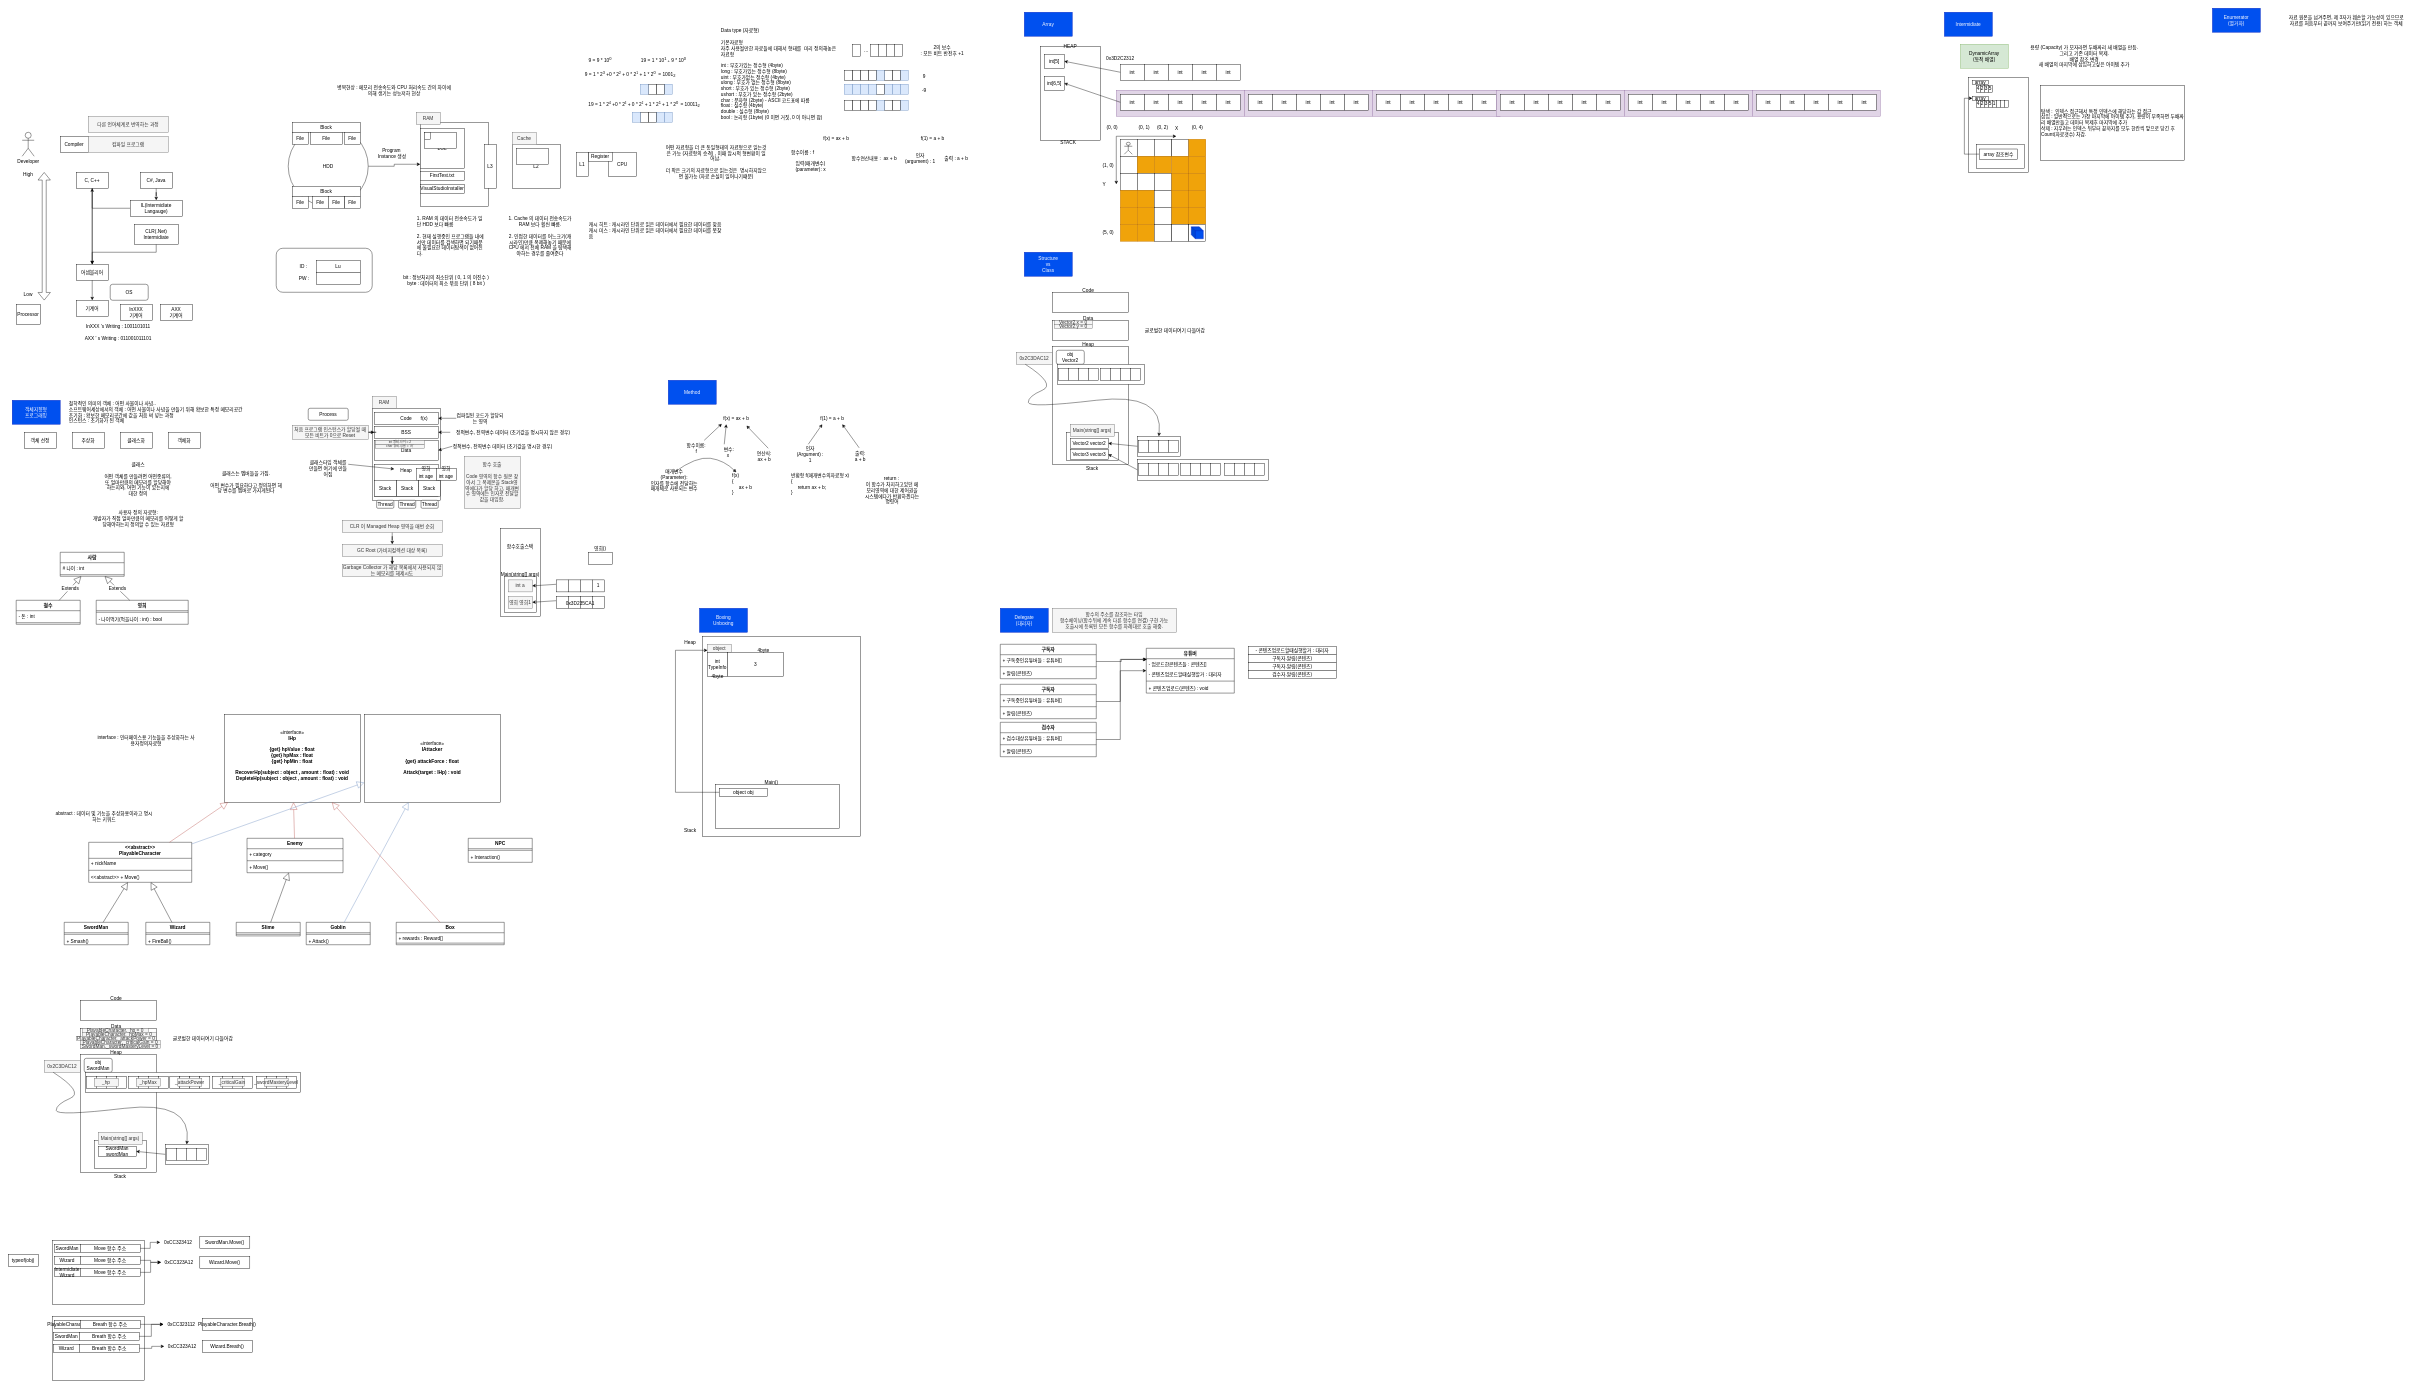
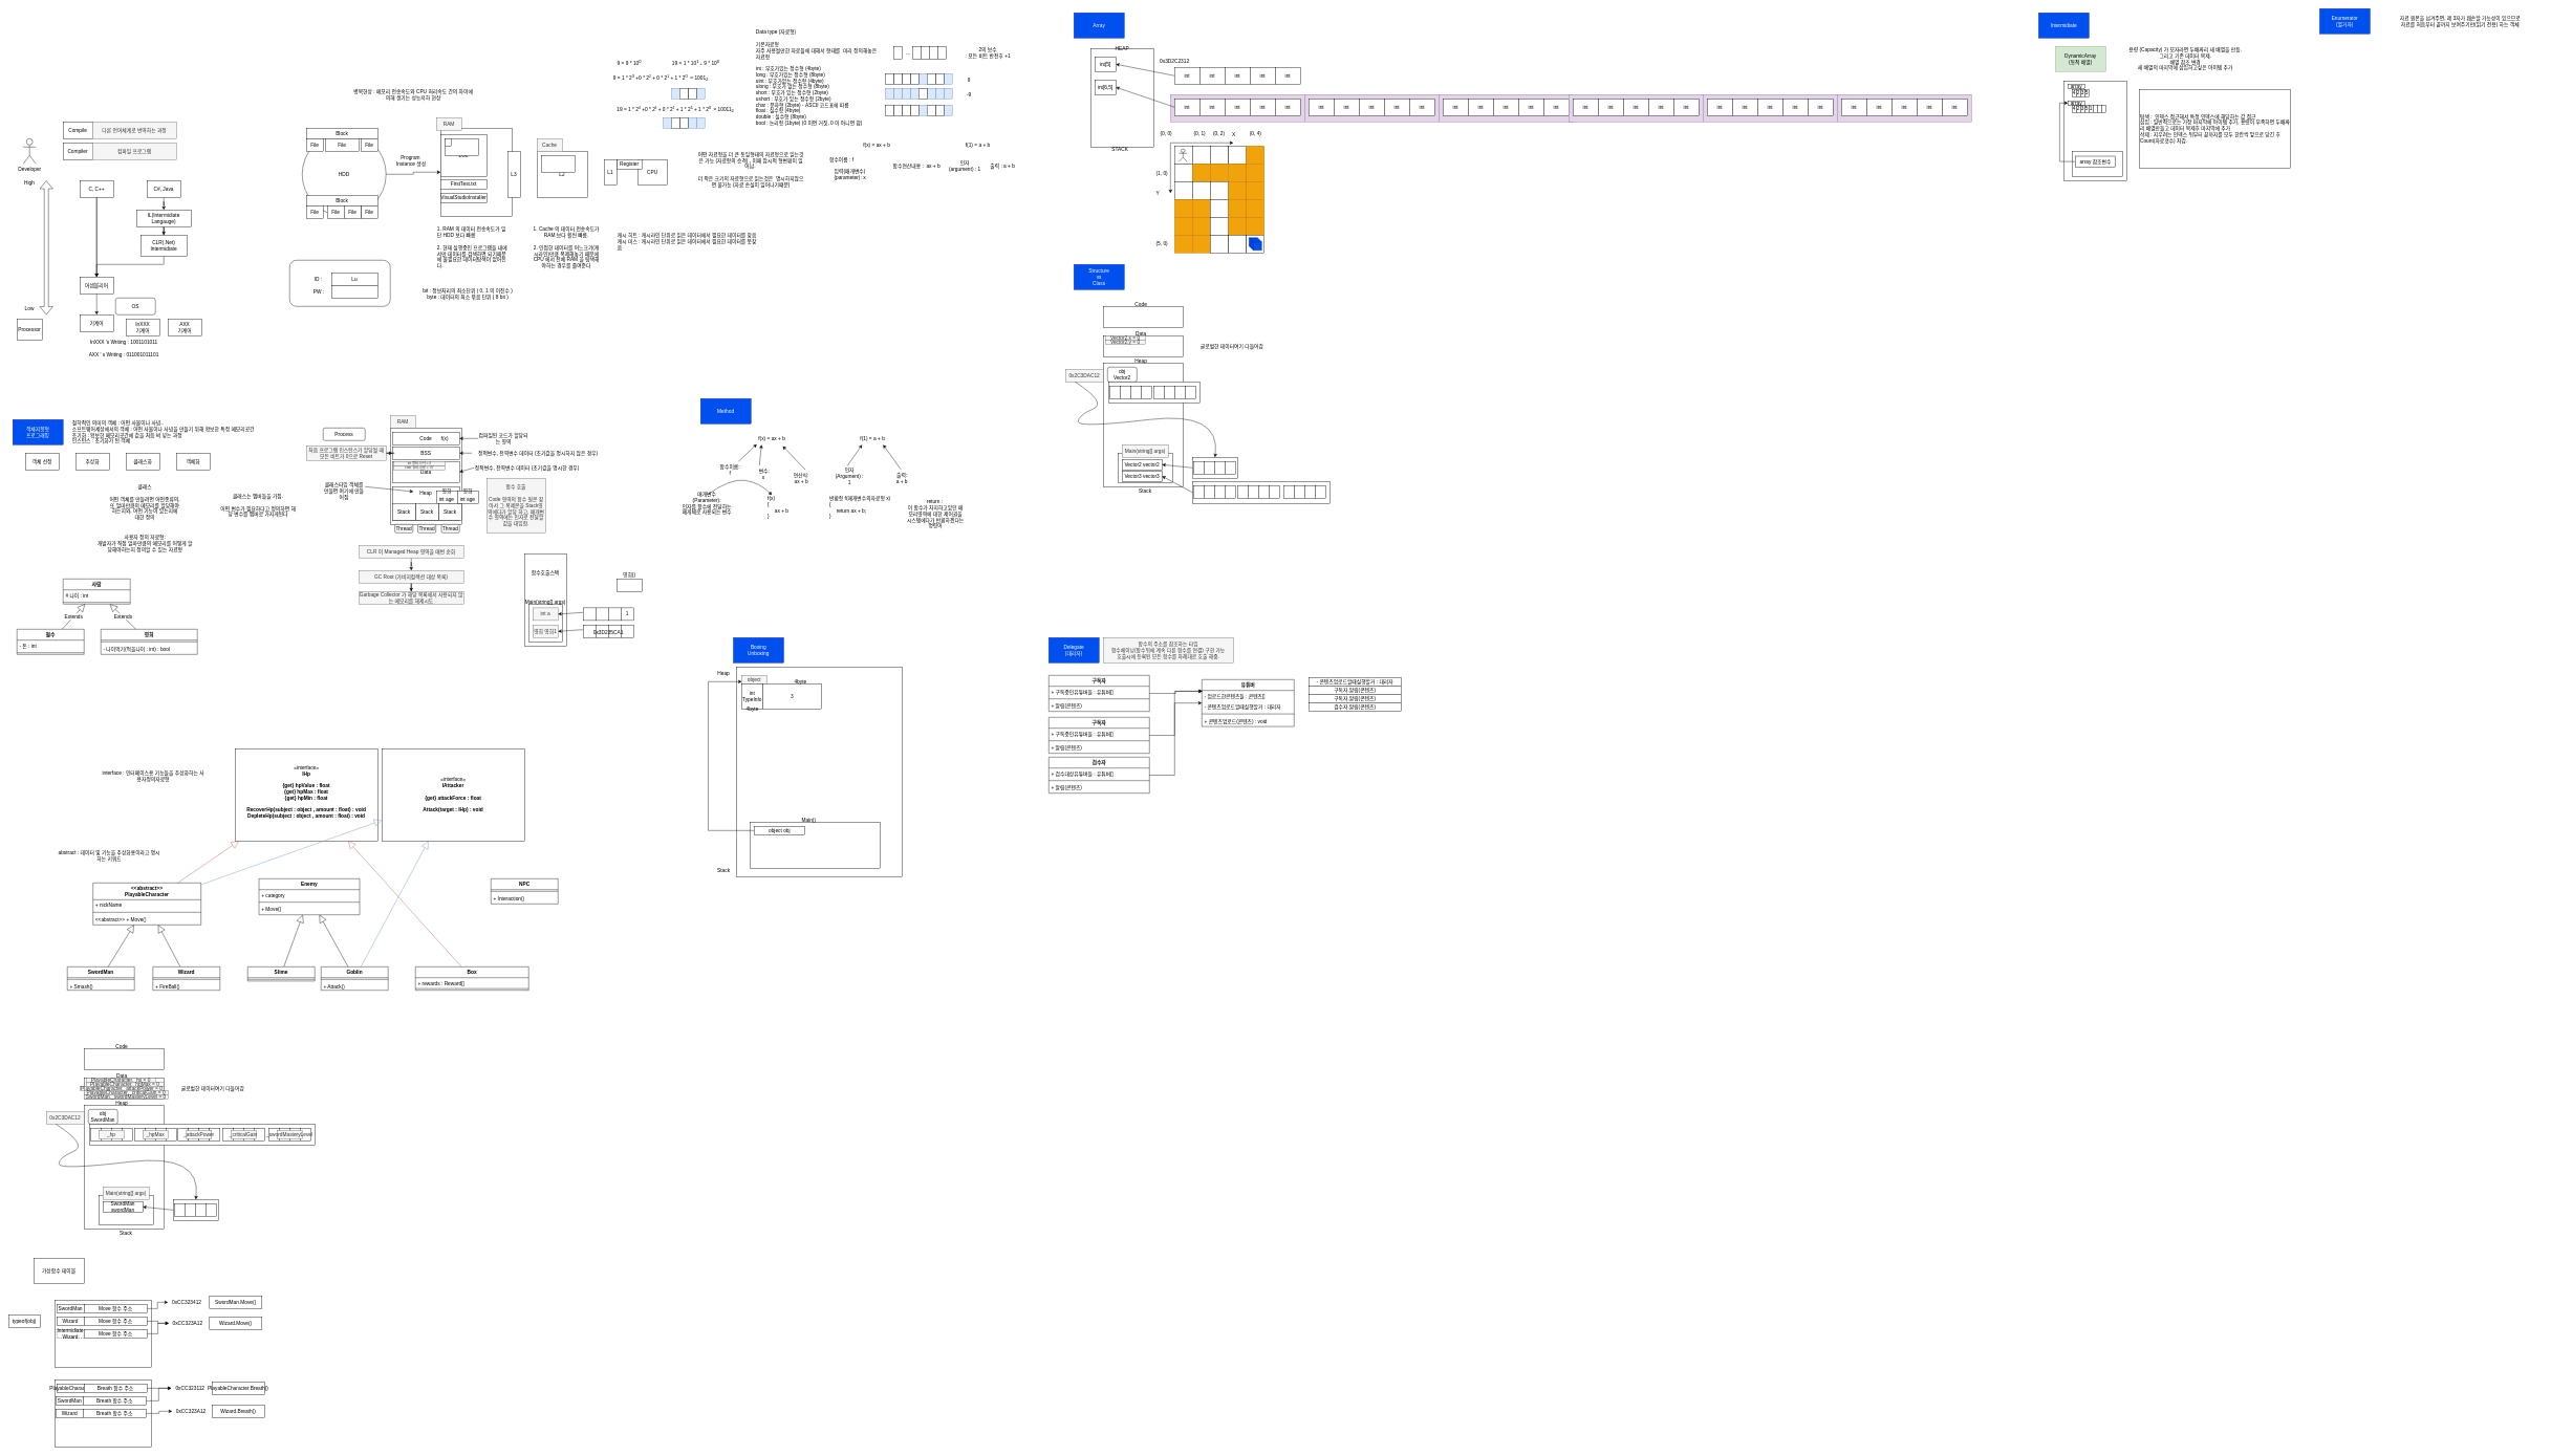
+ <mxCell id="16" value="Compile" style="rounded=0;whiteSpace=wrap;html=1;" parent="1" vertex="1"><mxGeometry x="150" y="290" width="70" height="40" as="geometry" /></mxCell>
- <mxCell id="28" style="edgeStyle=orthogonalEdgeStyle;rounded=0;orthogonalLoop=1;jettySize=auto;html=1;" parent="1" source="29" target="10" edge="1"><mxGeometry relative="1" as="geometry" /></mxCell>
+ <mxCell id="28" style="edgeStyle=orthogonalEdgeStyle;rounded=0;orthogonalLoop=1;jettySize=auto;html=1;entryX=0.5;entryY=0;entryDx=0;entryDy=0;" parent="1" source="29" target="27" edge="1"><mxGeometry relative="1" as="geometry" /></mxCell>
- <mxCell id="387" value="" style="endArrow=block;endSize=16;endFill=0;html=1;rounded=0;fillColor=#f8cecc;strokeColor=#b85450;" parent="1" source="376" target="385" edge="1"><mxGeometry width="160" relative="1" as="geometry"><mxPoint x="468" y="2045" as="sourcePoint" /><mxPoint x="570" y="1992" as="targetPoint" /></mxGeometry></mxCell>
+ <mxCell id="381" value="" style="endArrow=block;endSize=16;endFill=0;html=1;rounded=0;" parent="1" source="364" target="376" edge="1"><mxGeometry width="160" relative="1" as="geometry"><mxPoint x="696" y="2315" as="sourcePoint" /><mxPoint x="744" y="2181" as="targetPoint" /></mxGeometry></mxCell>
+ <mxCell id="445" value="가상함수 테이블" style="rounded=0;whiteSpace=wrap;html=1;" parent="1" vertex="1"><mxGeometry x="80" y="3000" width="120" height="60" as="geometry" /></mxCell>
- <mxCell id="458" value="Intermidiate&lt;br&gt;Wizard" style="rounded=0;whiteSpace=wrap;html=1;" parent="1" vertex="1"><mxGeometry x="135" y="3170" width="65" height="20" as="geometry" /></mxCell>
+ <mxCell id="458" value="Intermidiate&lt;br&gt;Wizard" style="rounded=0;whiteSpace=wrap;html=1;dashed=1;" parent="1" vertex="1"><mxGeometry x="135" y="3170" width="65" height="20" as="geometry" /></mxCell>
